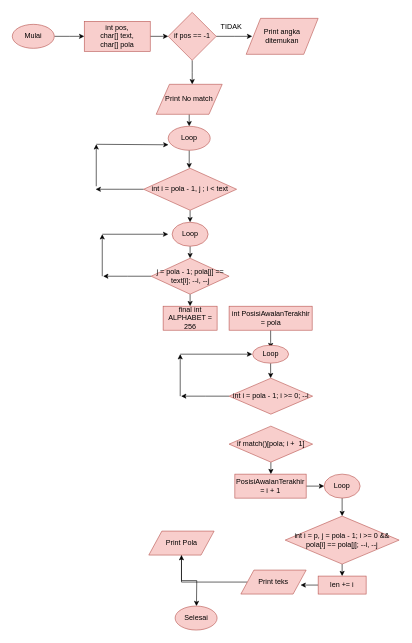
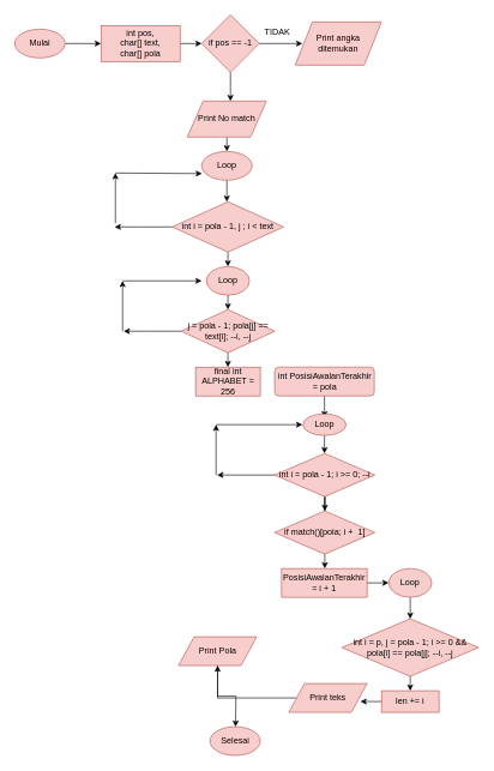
- <mxCell id="29" value="int PosisiAwalanTerakhir = pola" style="rounded=0;whiteSpace=wrap;html=1;fillColor=#f8cecc;strokeColor=#b85450;" vertex="1" parent="1"><mxGeometry x="381.5" y="510" width="138.5" height="40" as="geometry" /></mxCell>
+ <mxCell id="29" value="int PosisiAwalanTerakhir = pola" style="whiteSpace=wrap;html=1;fillColor=#f8cecc;strokeColor=#b85450;rounded=1;" vertex="1" parent="1"><mxGeometry x="381.5" y="510" width="138.5" height="40" as="geometry" /></mxCell>
+ <mxCell id="33" value="" style="edgeStyle=orthogonalEdgeStyle;rounded=0;orthogonalLoop=1;jettySize=auto;html=1;" edge="1" parent="1" source="34" target="36"><mxGeometry relative="1" as="geometry" /></mxCell>
